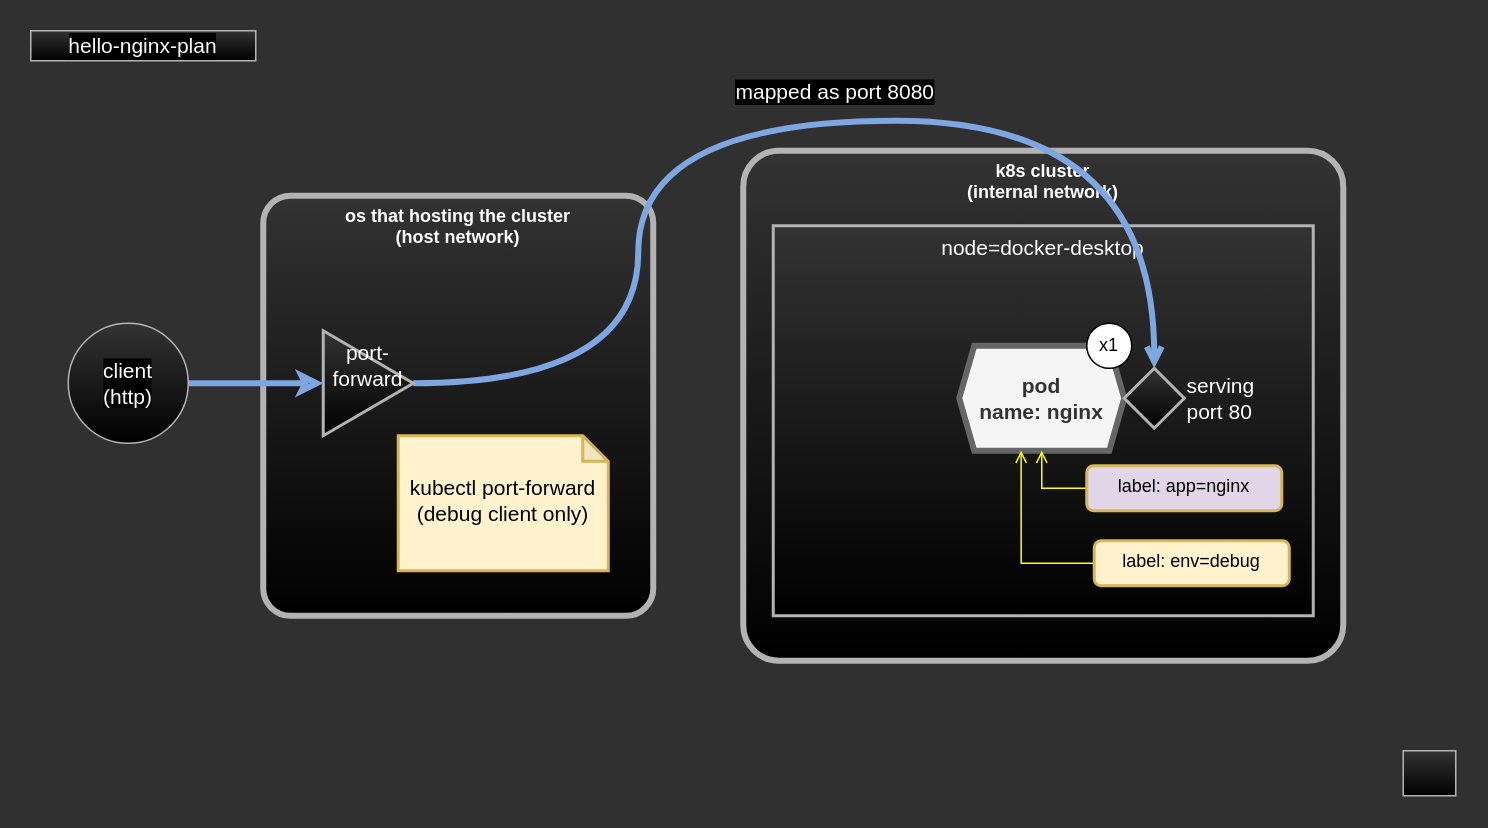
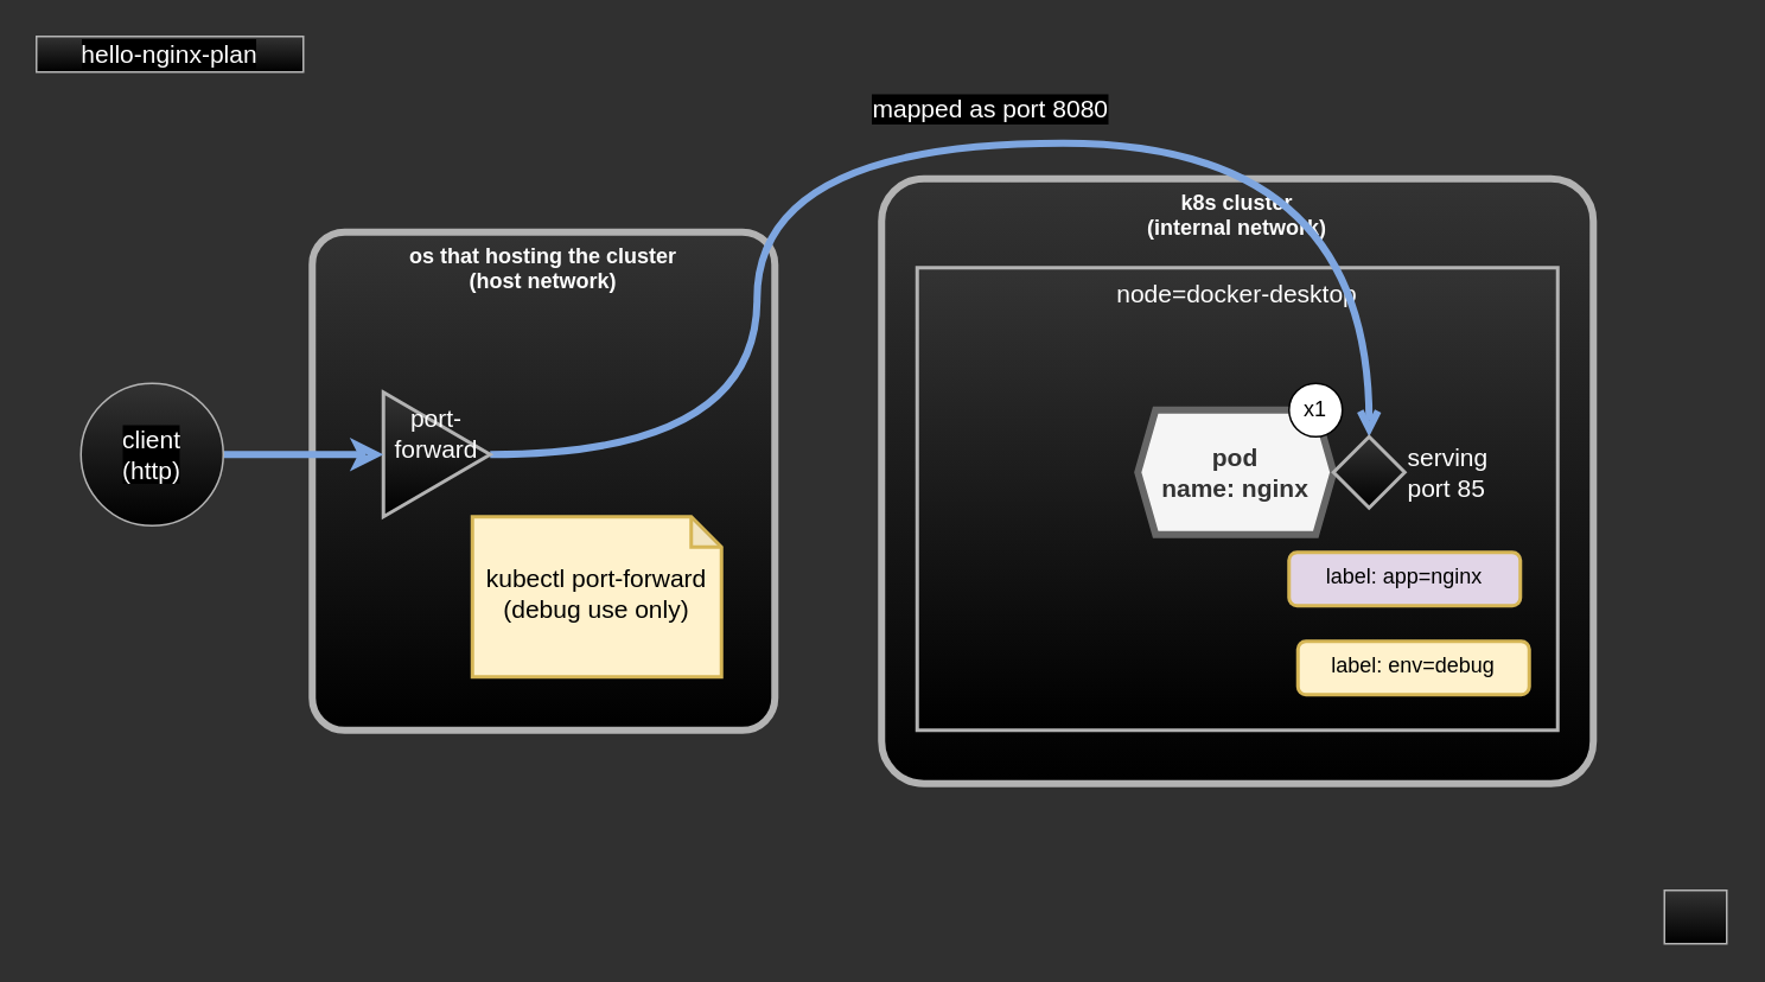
- <mxCell id="14" value="serving port 80" style="rhombus;whiteSpace=wrap;html=1;fontSize=14;fontColor=#FFFFFF;strokeColor=#B3B3B3;strokeWidth=2;fillColor=#333333;gradientColor=#000000;verticalAlign=middle;labelPosition=right;verticalLabelPosition=middle;align=left;" parent="1" vertex="1"><mxGeometry x="749" y="245" width="40" height="40" as="geometry" /></mxCell>
+ <mxCell id="14" value="serving port 85" style="rhombus;whiteSpace=wrap;html=1;fontSize=14;fontColor=#FFFFFF;strokeColor=#B3B3B3;strokeWidth=2;fillColor=#333333;gradientColor=#000000;verticalAlign=middle;labelPosition=right;verticalLabelPosition=middle;align=left;" parent="1" vertex="1"><mxGeometry x="749" y="245" width="40" height="40" as="geometry" /></mxCell>
- <mxCell id="8" style="edgeStyle=orthogonalEdgeStyle;rounded=0;orthogonalLoop=1;jettySize=auto;html=1;exitX=0;exitY=0.5;exitDx=0;exitDy=0;entryX=0.5;entryY=1;entryDx=0;entryDy=0;fontSize=14;fontColor=#FFFFFF;endArrow=open;endFill=0;strokeColor=#FFFF00;" parent="1" source="9" target="5" edge="1"><mxGeometry relative="1" as="geometry" /></mxCell>
- <mxCell id="10" value="kubectl port-forward&lt;br&gt;(debug client only)" style="shape=note;whiteSpace=wrap;html=1;backgroundOutline=1;darkOpacity=0.05;fontSize=14;strokeColor=#d6b656;strokeWidth=2;fillColor=#fff2cc;verticalAlign=top;size=17;spacing=2;spacingTop=20;" parent="1" vertex="1"><mxGeometry x="265" y="290" width="140" height="90" as="geometry" /></mxCell>
+ <mxCell id="10" value="kubectl port-forward&lt;br&gt;(debug use only)" style="shape=note;whiteSpace=wrap;html=1;backgroundOutline=1;darkOpacity=0.05;fontSize=14;strokeColor=#d6b656;strokeWidth=2;fillColor=#fff2cc;verticalAlign=top;size=17;spacing=2;spacingTop=20;" parent="1" vertex="1"><mxGeometry x="265" y="290" width="140" height="90" as="geometry" /></mxCell>
- <mxCell id="6" style="edgeStyle=orthogonalEdgeStyle;rounded=0;orthogonalLoop=1;jettySize=auto;html=1;exitX=0;exitY=0.5;exitDx=0;exitDy=0;entryX=0.375;entryY=1;entryDx=0;entryDy=0;fontSize=14;fontColor=#FFFFFF;strokeColor=#FFFF00;endArrow=open;endFill=0;" parent="1" source="7" target="5" edge="1"><mxGeometry relative="1" as="geometry" /></mxCell>
